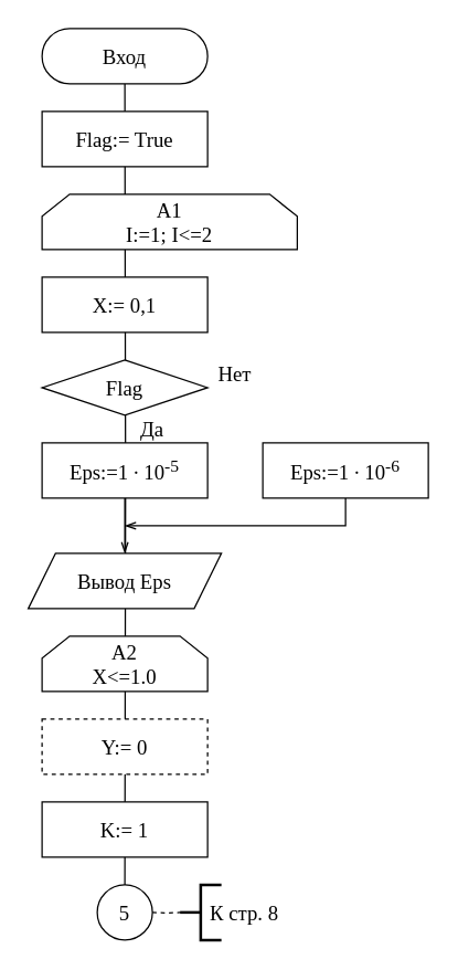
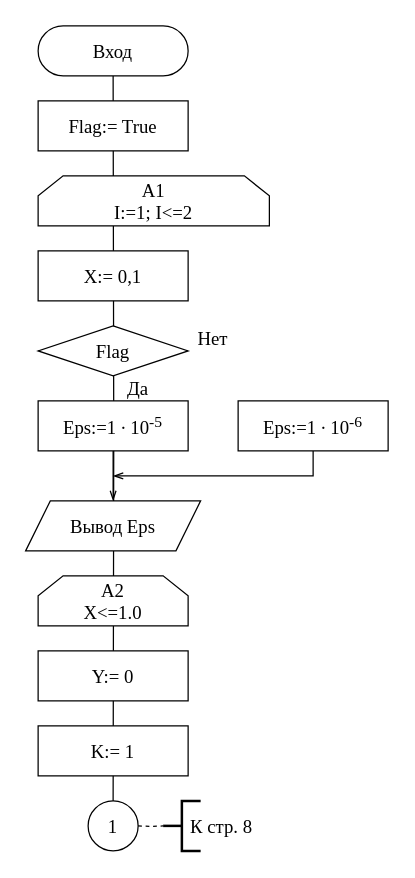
- <mxCell id="16" value="&lt;span style=&quot;font-size: 15px;&quot;&gt;Y:= 0&lt;/span&gt;" style="rounded=0;whiteSpace=wrap;html=1;fontSize=15;fontFamily=Times New Roman;align=center;dashed=1;" parent="1" vertex="1"><mxGeometry x="30" y="520" width="120" height="40" as="geometry" /></mxCell>
+ <mxCell id="16" value="&lt;span style=&quot;font-size: 15px;&quot;&gt;Y:= 0&lt;/span&gt;" style="rounded=0;whiteSpace=wrap;html=1;fontSize=15;fontFamily=Times New Roman;align=center;" parent="1" vertex="1"><mxGeometry x="30" y="520" width="120" height="40" as="geometry" /></mxCell>
- <mxCell id="18" value="5" style="ellipse;whiteSpace=wrap;html=1;aspect=fixed;rounded=0;fontFamily=Times New Roman;fontSize=15;align=center;" parent="1" vertex="1"><mxGeometry x="70" y="640" width="40" height="40" as="geometry" /></mxCell>
+ <mxCell id="18" value="1" style="ellipse;whiteSpace=wrap;html=1;aspect=fixed;rounded=0;fontFamily=Times New Roman;fontSize=15;align=center;" parent="1" vertex="1"><mxGeometry x="70" y="640" width="40" height="40" as="geometry" /></mxCell>
